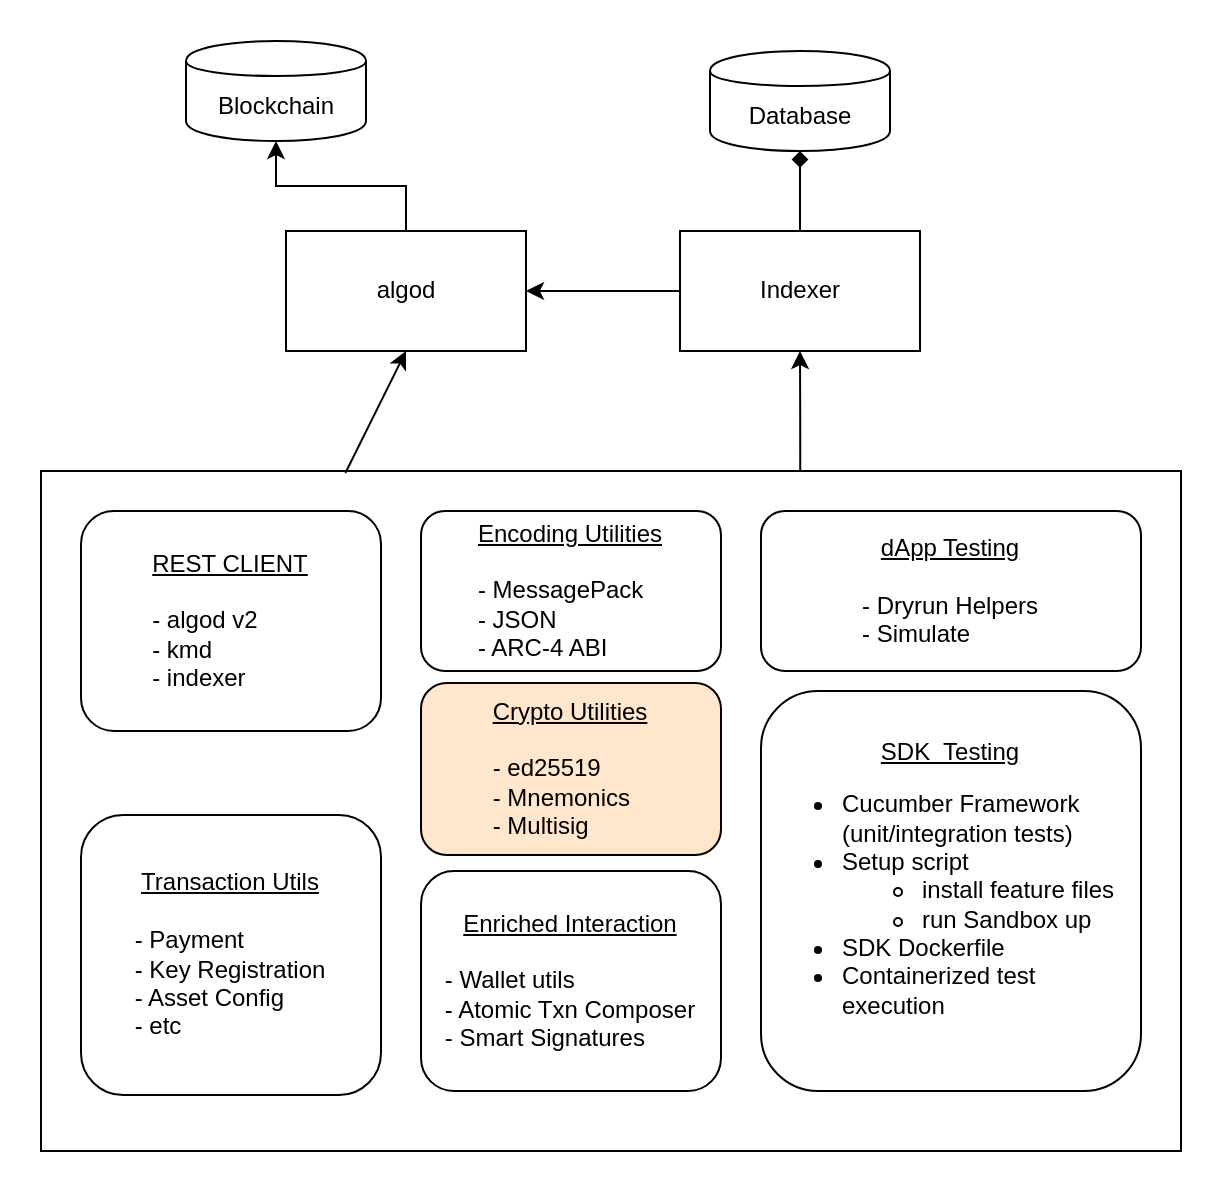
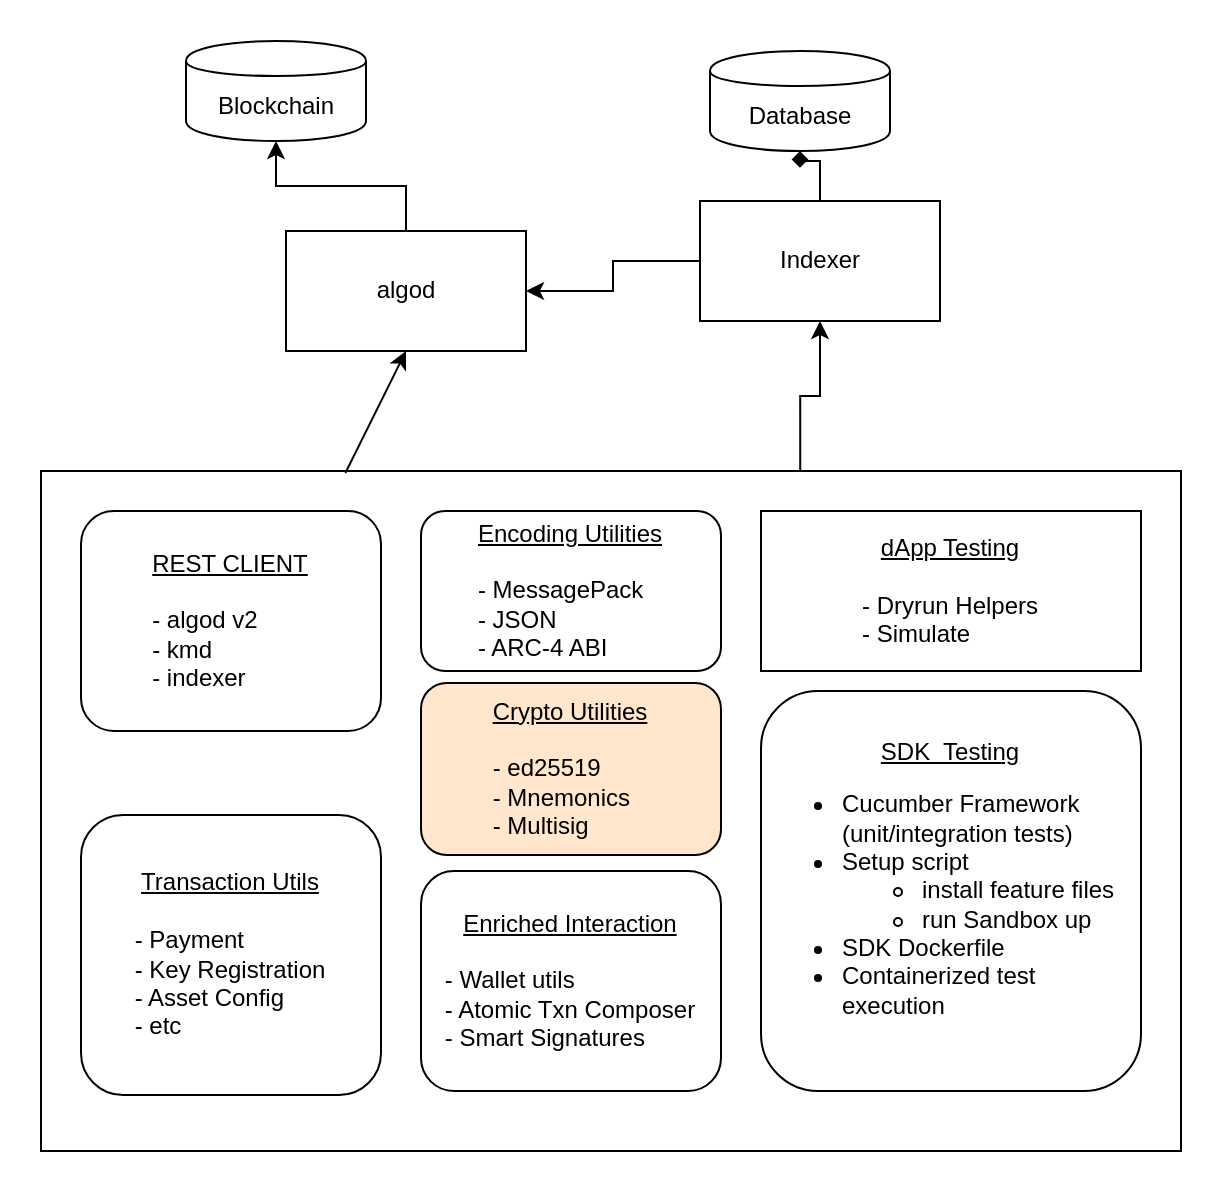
- <mxCell id="14" value="Indexer" style="rounded=0;whiteSpace=wrap;html=1;shadow=0;glass=0;" parent="1" vertex="1"><mxGeometry x="339.5" y="115" width="120" height="60" as="geometry" /></mxCell>
+ <mxCell id="14" value="Indexer" style="rounded=0;whiteSpace=wrap;html=1;shadow=0;glass=0;" parent="1" vertex="1"><mxGeometry x="349.5" y="100" width="120" height="60" as="geometry" /></mxCell>
- <mxCell id="8" value="&lt;u&gt;dApp Testing&lt;br&gt;&lt;br&gt;&lt;/u&gt;&lt;div style=&quot;text-align: left&quot;&gt;&lt;span&gt;- Dryrun Helpers&lt;/span&gt;&lt;/div&gt;&lt;div style=&quot;text-align: left&quot;&gt;&lt;span&gt;- Simulate&lt;/span&gt;&lt;/div&gt;" style="rounded=1;whiteSpace=wrap;html=1;" parent="1" vertex="1"><mxGeometry x="380" y="255" width="190" height="80" as="geometry" /></mxCell>
+ <mxCell id="8" value="&lt;u&gt;dApp Testing&lt;br&gt;&lt;br&gt;&lt;/u&gt;&lt;div style=&quot;text-align: left&quot;&gt;&lt;span&gt;- Dryrun Helpers&lt;/span&gt;&lt;/div&gt;&lt;div style=&quot;text-align: left&quot;&gt;&lt;span&gt;- Simulate&lt;/span&gt;&lt;/div&gt;" style="whiteSpace=wrap;html=1;rounded=0;" parent="1" vertex="1"><mxGeometry x="380" y="255" width="190" height="80" as="geometry" /></mxCell>
